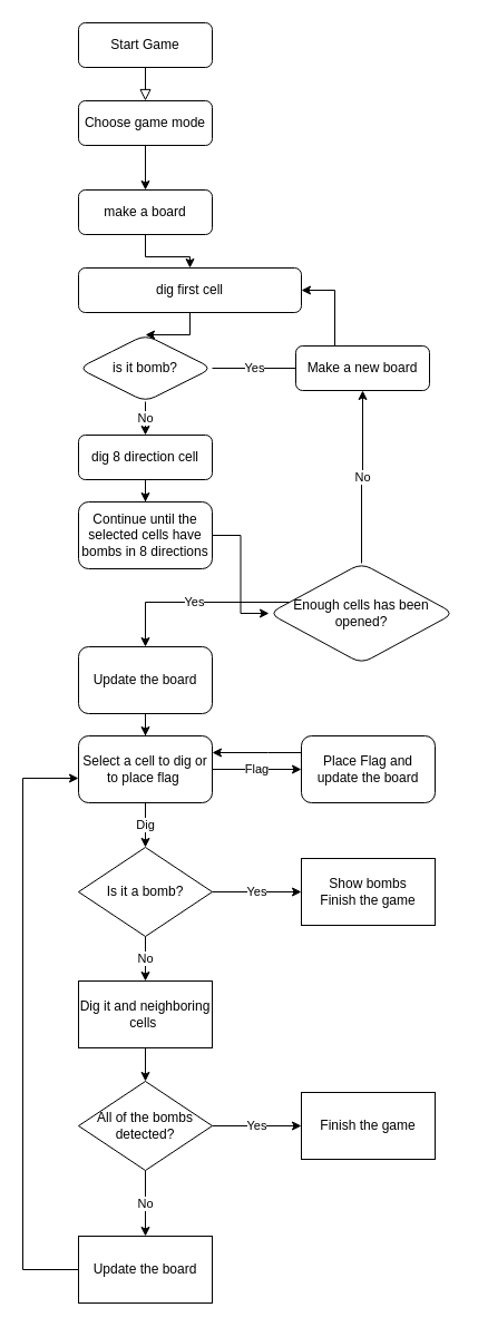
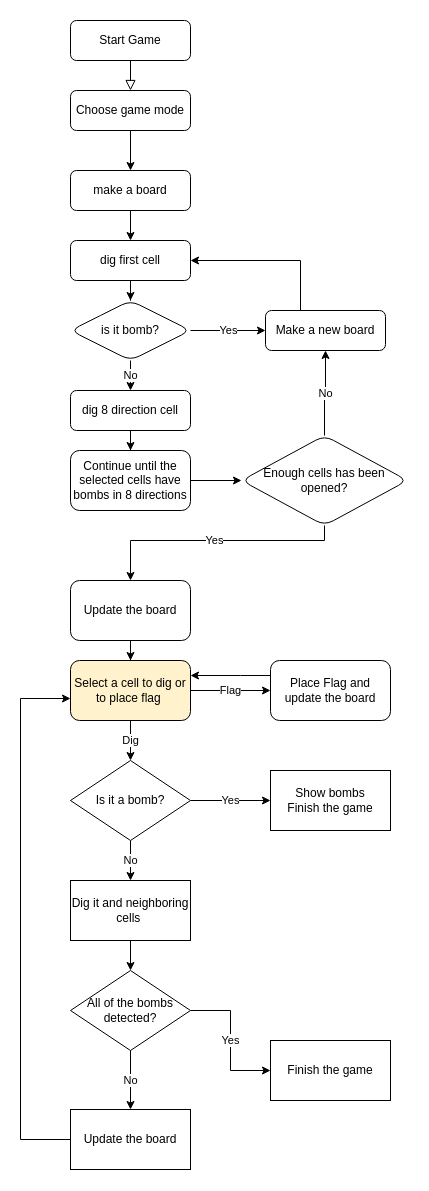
- <mxCell id="9" value="dig first cell" style="whiteSpace=wrap;html=1;rounded=1;" vertex="1" parent="1"><mxGeometry x="70" y="240" width="200" height="40" as="geometry" /></mxCell>
+ <mxCell id="9" value="dig first cell" style="whiteSpace=wrap;html=1;rounded=1;" vertex="1" parent="1"><mxGeometry x="70" y="240" width="120" height="40" as="geometry" /></mxCell>
- <mxCell id="11" value="Yes" style="edgeStyle=orthogonalEdgeStyle;rounded=0;orthogonalLoop=1;jettySize=auto;html=1;endArrow=none;" edge="1" parent="1" source="12" target="17"><mxGeometry relative="1" as="geometry" /></mxCell>
+ <mxCell id="11" value="Yes" style="edgeStyle=orthogonalEdgeStyle;rounded=0;orthogonalLoop=1;jettySize=auto;html=1;" edge="1" parent="1" source="12" target="17"><mxGeometry relative="1" as="geometry" /></mxCell>
- <mxCell id="22" value="Enough cells has been opened?" style="rhombus;whiteSpace=wrap;html=1;rounded=1;" vertex="1" parent="1"><mxGeometry x="241" y="505" width="166" height="90" as="geometry" /></mxCell>
+ <mxCell id="22" value="Enough cells has been opened?" style="rhombus;whiteSpace=wrap;html=1;rounded=1;" vertex="1" parent="1"><mxGeometry x="241" y="435" width="166" height="90" as="geometry" /></mxCell>
- <mxCell id="27" value="Select a cell to dig or to place flag&amp;nbsp;" style="whiteSpace=wrap;html=1;rounded=1;" vertex="1" parent="1"><mxGeometry x="70" y="660" width="120" height="60" as="geometry" /></mxCell>
+ <mxCell id="27" value="Select a cell to dig or to place flag&amp;nbsp;" style="whiteSpace=wrap;html=1;rounded=1;fillColor=#fff2cc;" vertex="1" parent="1"><mxGeometry x="70" y="660" width="120" height="60" as="geometry" /></mxCell>
- <mxCell id="39" value="Finish the game" style="whiteSpace=wrap;html=1;" vertex="1" parent="1"><mxGeometry x="270" y="980" width="120" height="60" as="geometry" /></mxCell>
+ <mxCell id="39" value="Finish the game" style="whiteSpace=wrap;html=1;" vertex="1" parent="1"><mxGeometry x="270" y="1040" width="120" height="60" as="geometry" /></mxCell>
